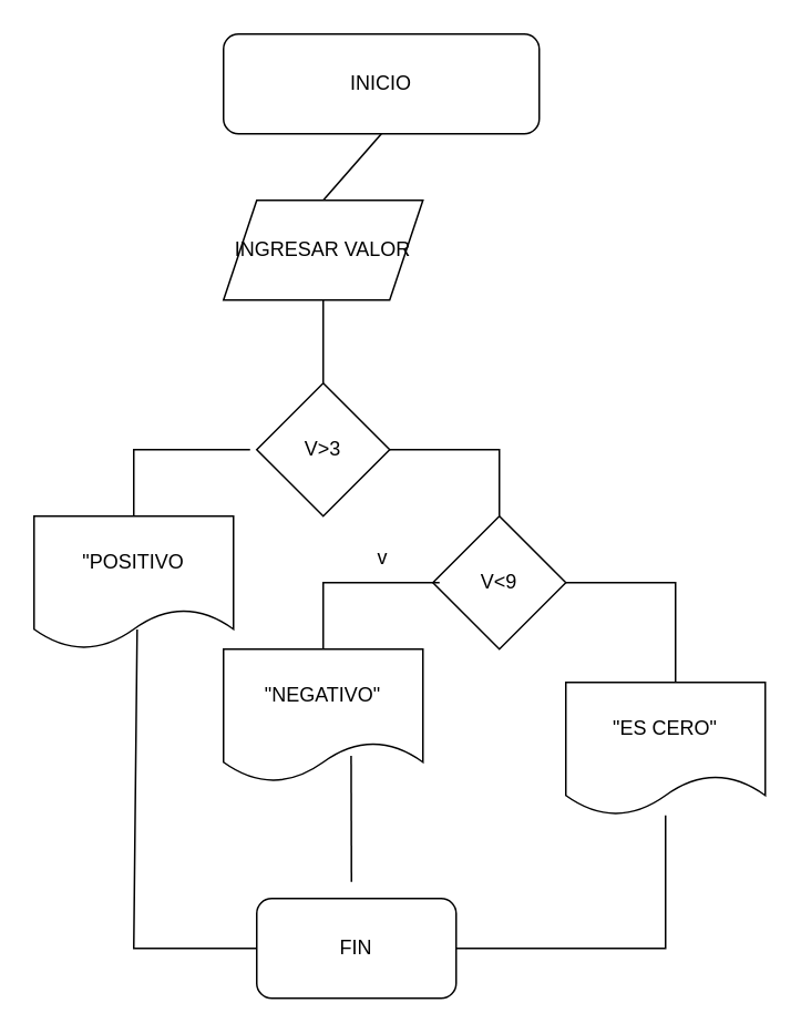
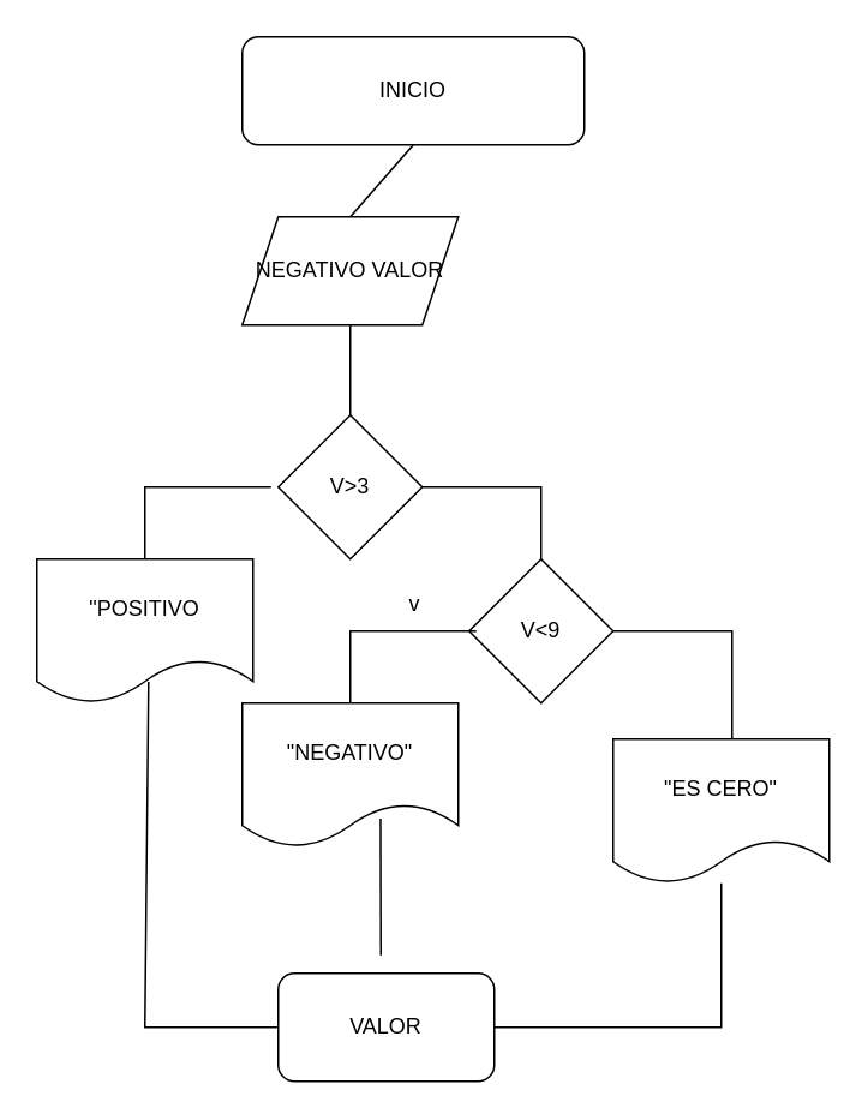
- <mxCell id="4" value="INGRESAR VALOR" style="shape=parallelogram;perimeter=parallelogramPerimeter;whiteSpace=wrap;html=1;fixedSize=1;" vertex="1" parent="1"><mxGeometry x="134" y="120" width="120" height="60" as="geometry" /></mxCell>
+ <mxCell id="4" value="NEGATIVO VALOR" style="shape=parallelogram;perimeter=parallelogramPerimeter;whiteSpace=wrap;html=1;fixedSize=1;" vertex="1" parent="1"><mxGeometry x="134" y="120" width="120" height="60" as="geometry" /></mxCell>
- <mxCell id="16" value="FIN" style="rounded=1;whiteSpace=wrap;html=1;" vertex="1" parent="1"><mxGeometry x="154" y="540" width="120" height="60" as="geometry" /></mxCell>
+ <mxCell id="16" value="VALOR" style="rounded=1;whiteSpace=wrap;html=1;" vertex="1" parent="1"><mxGeometry x="154" y="540" width="120" height="60" as="geometry" /></mxCell>
